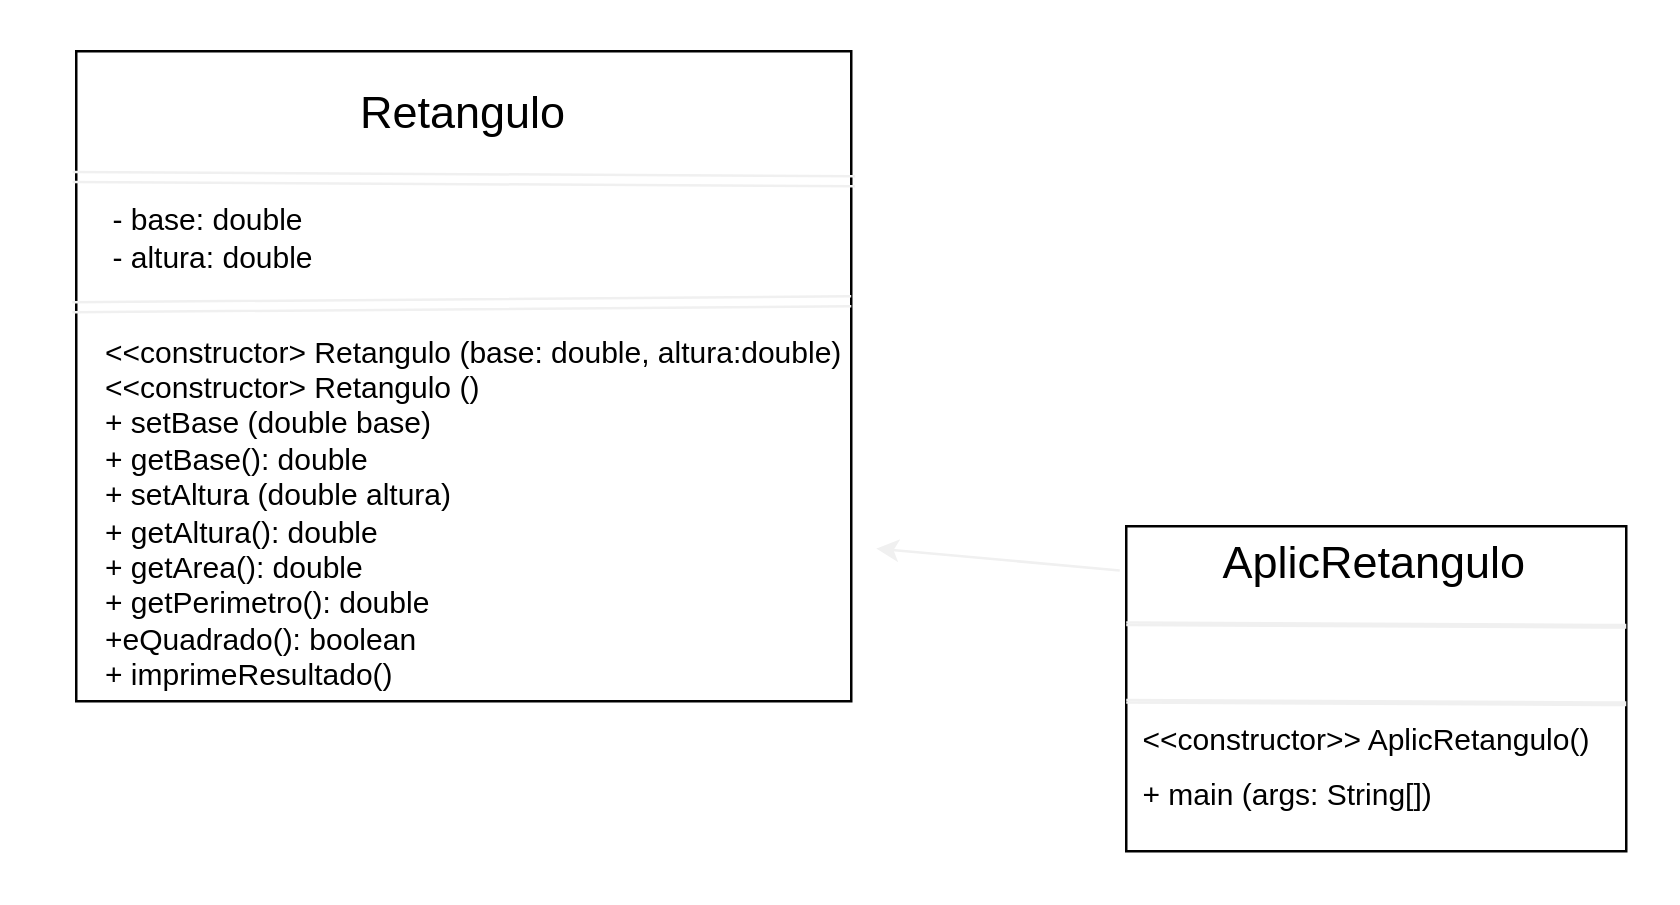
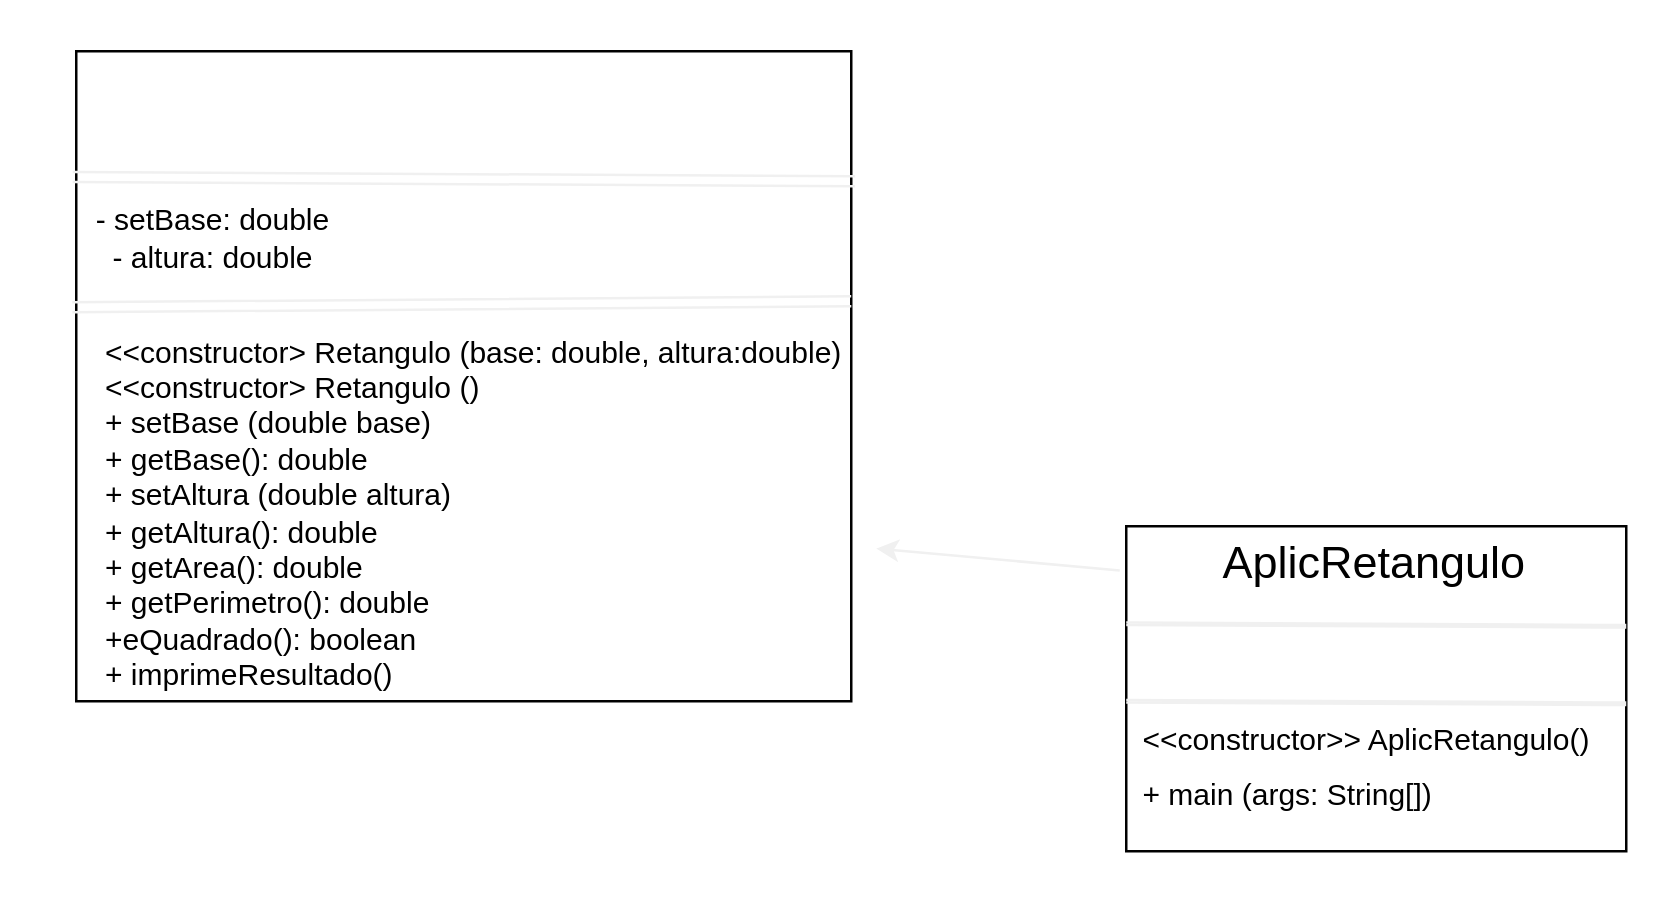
- <mxCell id="3" value="Retangulo" style="text;strokeColor=none;align=center;fillColor=none;html=1;verticalAlign=middle;whiteSpace=wrap;rounded=0;fontSize=18;" parent="1" vertex="1"><mxGeometry x="130" y="30" width="110" height="30" as="geometry" /></mxCell>
- <mxCell id="4" value="&lt;div style=&quot;text-align: left;&quot;&gt;&lt;span style=&quot;background-color: initial;&quot;&gt;- base: double&lt;/span&gt;&lt;/div&gt;- altura: double" style="text;strokeColor=none;align=center;fillColor=none;html=1;verticalAlign=middle;whiteSpace=wrap;rounded=0;" parent="1" vertex="1"><mxGeometry x="20" y="70" width="130" height="50" as="geometry" /></mxCell>
+ <mxCell id="4" value="&lt;div style=&quot;text-align: left;&quot;&gt;&lt;span style=&quot;background-color: initial;&quot;&gt;- setBase: double&lt;/span&gt;&lt;/div&gt;- altura: double" style="text;strokeColor=none;align=center;fillColor=none;html=1;verticalAlign=middle;whiteSpace=wrap;rounded=0;" parent="1" vertex="1"><mxGeometry x="20" y="70" width="130" height="50" as="geometry" /></mxCell>
